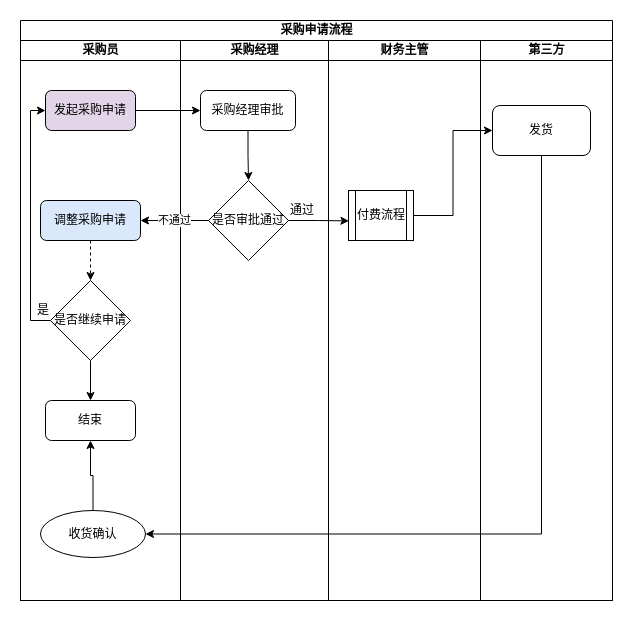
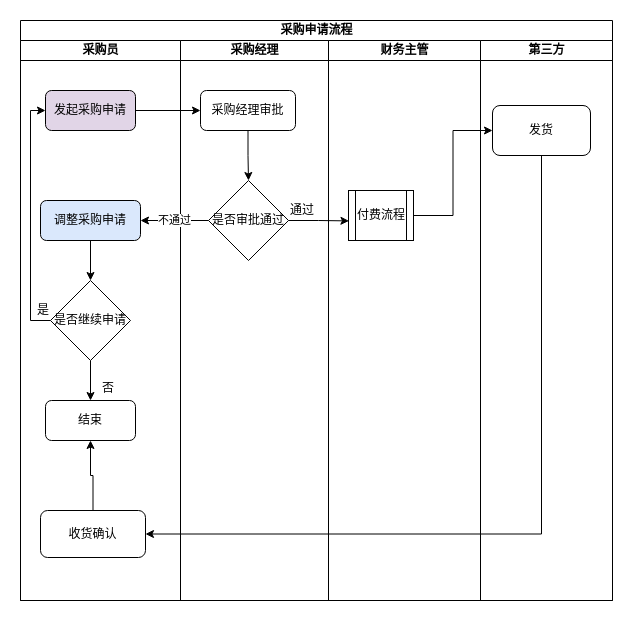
- <mxCell id="5" style="edgeStyle=orthogonalEdgeStyle;rounded=0;orthogonalLoop=1;jettySize=auto;html=1;entryX=0.5;entryY=0;entryDx=0;entryDy=0;dashed=1;" edge="1" parent="3" source="6" target="9"><mxGeometry relative="1" as="geometry" /></mxCell>
+ <mxCell id="5" style="edgeStyle=orthogonalEdgeStyle;rounded=0;orthogonalLoop=1;jettySize=auto;html=1;entryX=0.5;entryY=0;entryDx=0;entryDy=0;" edge="1" parent="3" source="6" target="9"><mxGeometry relative="1" as="geometry" /></mxCell>
+ <mxCell id="28" value="否" style="text;html=1;resizable=0;points=[];autosize=1;align=left;verticalAlign=top;spacingTop=-4;" vertex="1" parent="1"><mxGeometry x="100" y="378" width="30" height="20" as="geometry" /></mxCell>
- <mxCell id="13" value="收货确认" style="ellipse;whiteSpace=wrap;html=1;" vertex="1" parent="3"><mxGeometry x="20" y="470" width="105" height="47" as="geometry" /></mxCell>
+ <mxCell id="13" value="收货确认" style="rounded=1;whiteSpace=wrap;html=1;" vertex="1" parent="3"><mxGeometry x="20" y="470" width="105" height="47" as="geometry" /></mxCell>
